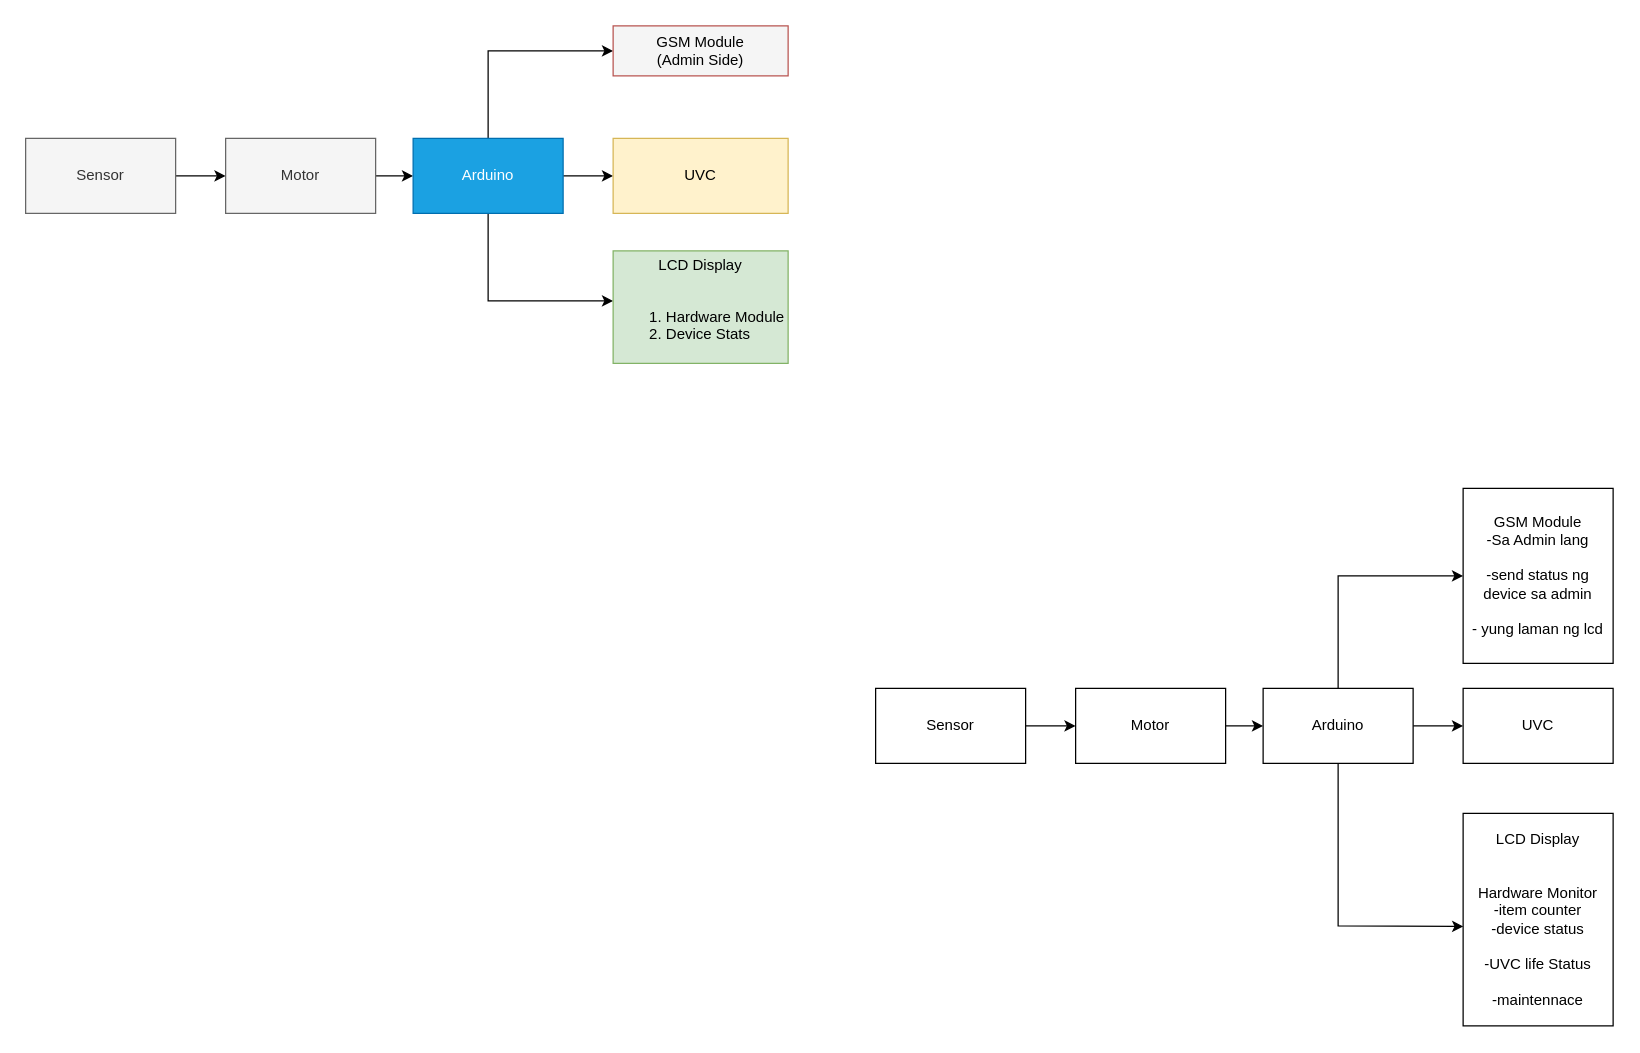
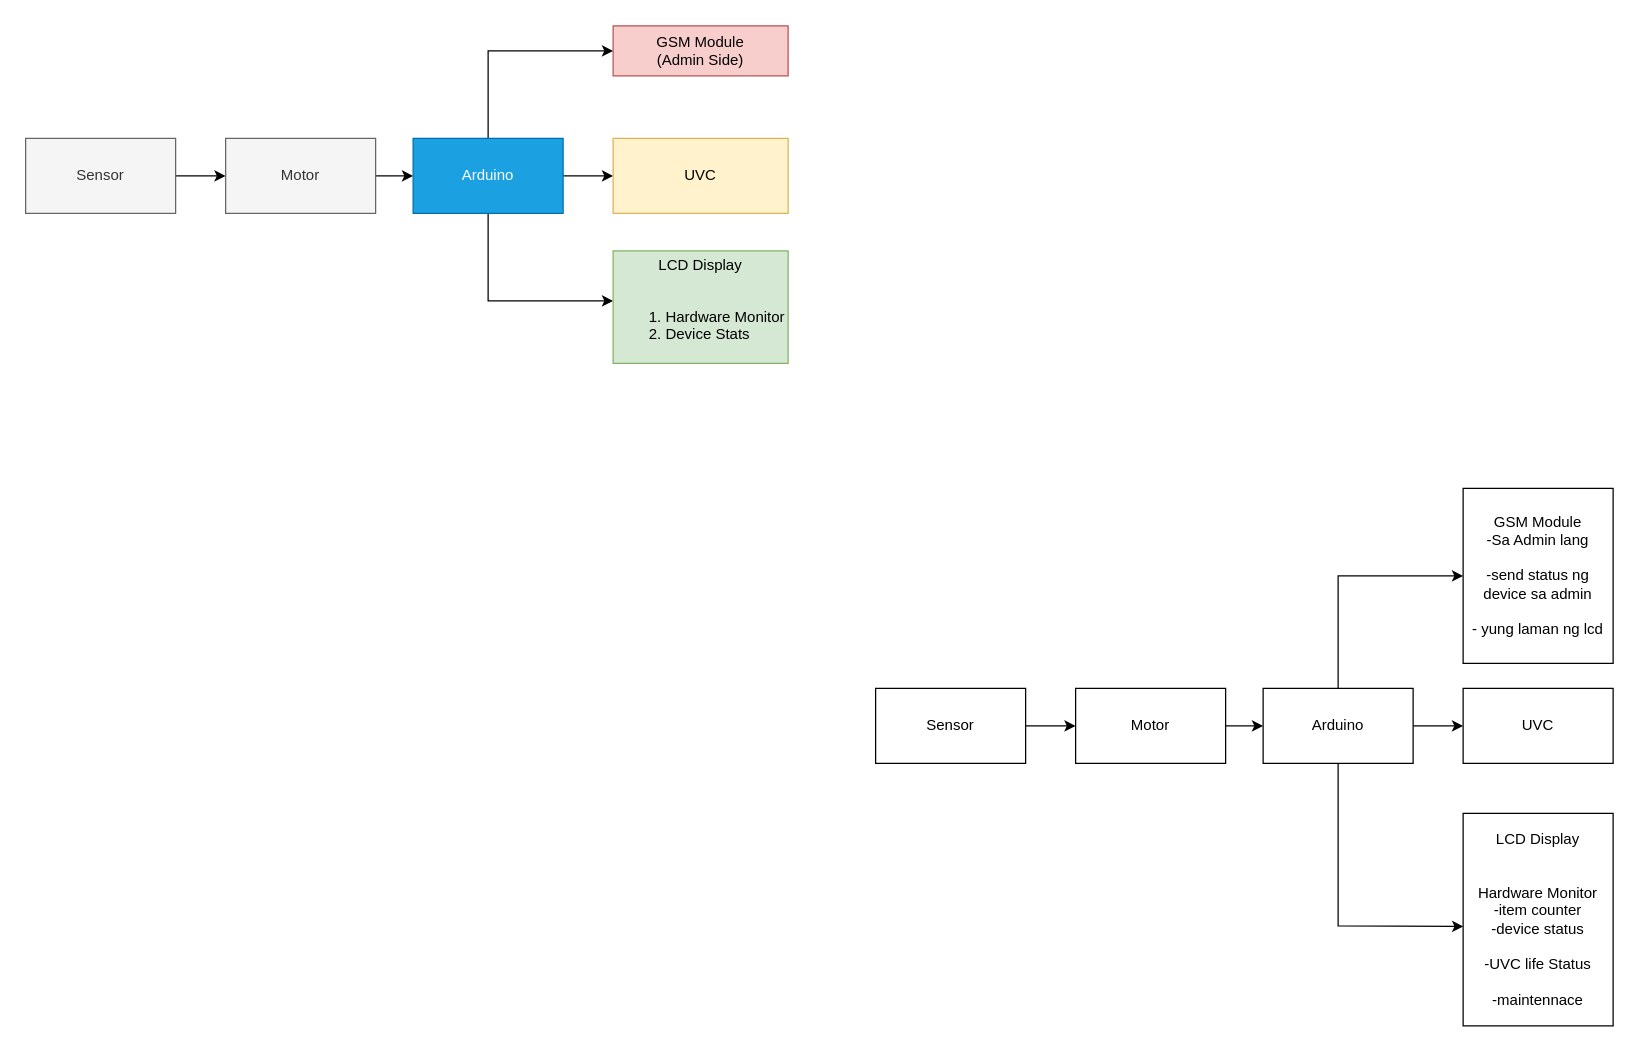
- <mxCell id="21" value="&lt;div&gt;GSM Module&lt;/div&gt;&lt;div&gt;(Admin Side)&lt;br&gt;&lt;/div&gt;" style="rounded=0;whiteSpace=wrap;html=1;fillColor=#f5f5f5;strokeColor=#b85450;" vertex="1" parent="1"><mxGeometry x="490" y="20" width="140" height="40" as="geometry" /></mxCell>
+ <mxCell id="21" value="&lt;div&gt;GSM Module&lt;/div&gt;&lt;div&gt;(Admin Side)&lt;br&gt;&lt;/div&gt;" style="rounded=0;whiteSpace=wrap;html=1;fillColor=#f8cecc;strokeColor=#b85450;" vertex="1" parent="1"><mxGeometry x="490" y="20" width="140" height="40" as="geometry" /></mxCell>
- <mxCell id="23" value="&lt;div&gt;LCD Display&lt;/div&gt;&lt;div&gt;&lt;br&gt;&lt;/div&gt;&lt;div align=&quot;justify&quot;&gt;&lt;ol&gt;&lt;li&gt;Hardware Module&lt;/li&gt;&lt;li&gt;Device Stats&lt;/li&gt;&lt;/ol&gt;&lt;/div&gt;" style="rounded=0;whiteSpace=wrap;html=1;fillColor=#d5e8d4;strokeColor=#82b366;" vertex="1" parent="1"><mxGeometry x="490" y="200" width="140" height="90" as="geometry" /></mxCell>
+ <mxCell id="23" value="&lt;div&gt;LCD Display&lt;/div&gt;&lt;div&gt;&lt;br&gt;&lt;/div&gt;&lt;div align=&quot;justify&quot;&gt;&lt;ol&gt;&lt;li&gt;Hardware Monitor&lt;/li&gt;&lt;li&gt;Device Stats&lt;/li&gt;&lt;/ol&gt;&lt;/div&gt;" style="rounded=0;whiteSpace=wrap;html=1;fillColor=#d5e8d4;strokeColor=#82b366;" vertex="1" parent="1"><mxGeometry x="490" y="200" width="140" height="90" as="geometry" /></mxCell>
